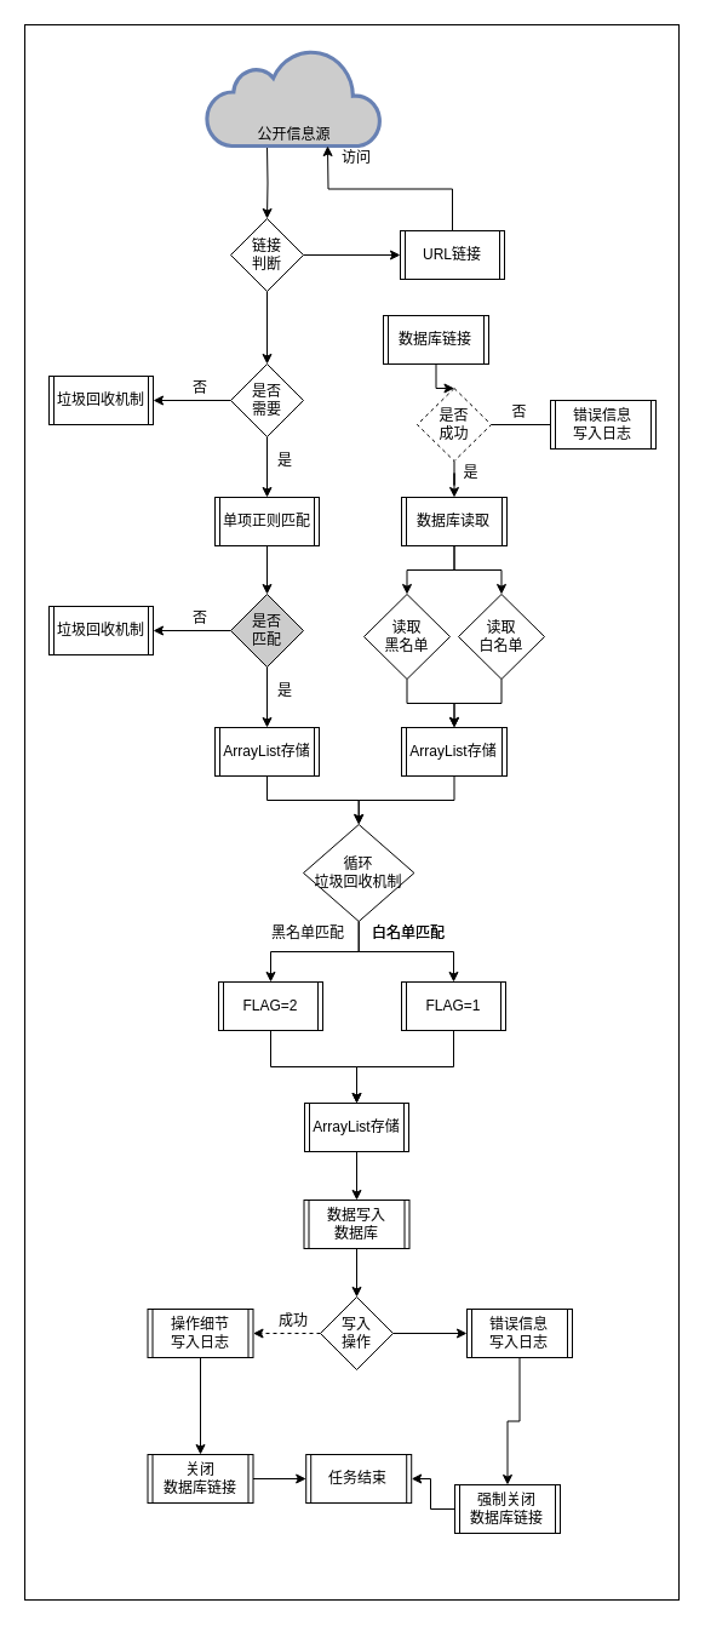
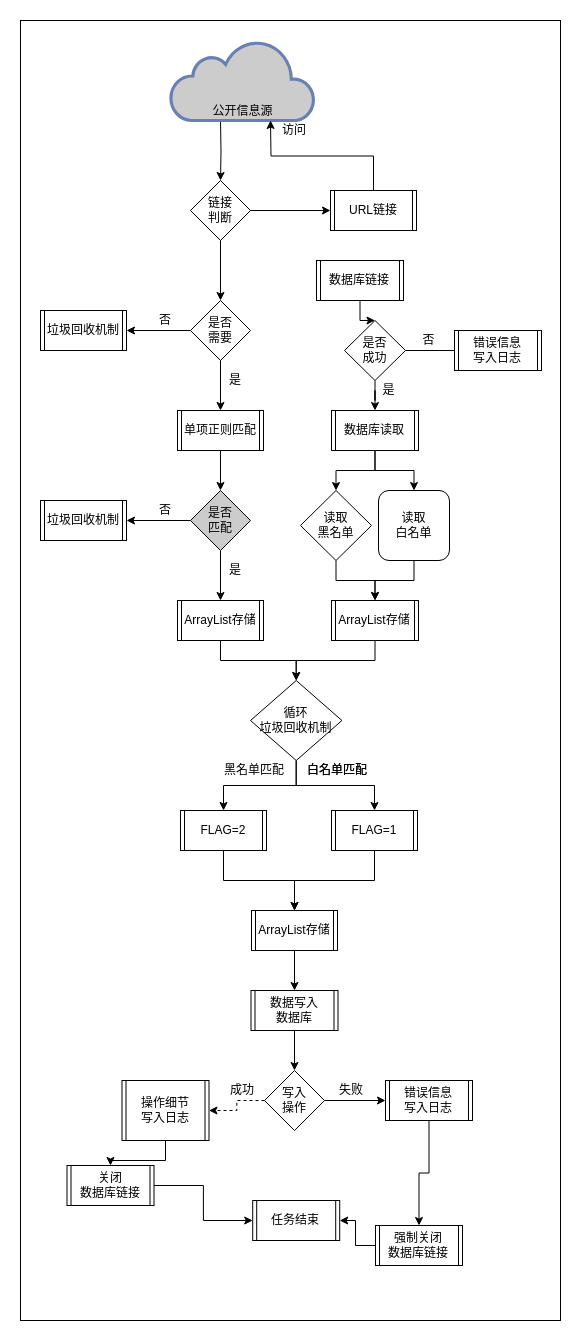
- <mxCell id="42" value="是否&lt;br&gt;成功" style="rhombus;whiteSpace=wrap;html=1;fontColor=#000000;dashed=1;" parent="1" vertex="1"><mxGeometry x="344" y="320" width="61" height="60" as="geometry" /></mxCell>
+ <mxCell id="42" value="是否&lt;br&gt;成功" style="rhombus;whiteSpace=wrap;html=1;fontColor=#000000;" parent="1" vertex="1"><mxGeometry x="344" y="320" width="61" height="60" as="geometry" /></mxCell>
- <mxCell id="37" value="读取&lt;br&gt;白名单" style="rhombus;whiteSpace=wrap;html=1;fontColor=#000000;" parent="1" vertex="1"><mxGeometry x="378" y="490" width="71" height="70" as="geometry" /></mxCell>
+ <mxCell id="37" value="读取&lt;br&gt;白名单" style="whiteSpace=wrap;html=1;fontColor=#000000;rounded=1;" parent="1" vertex="1"><mxGeometry x="378" y="490" width="71" height="70" as="geometry" /></mxCell>
+ <mxCell id="64" value="失败" style="text;html=1;strokeColor=none;fillColor=none;align=center;verticalAlign=middle;whiteSpace=wrap;rounded=0;fontColor=#000000;" parent="1" vertex="1"><mxGeometry x="337" y="1080" width="28" height="20" as="geometry" /></mxCell>
- <mxCell id="68" value="操作细节&lt;br&gt;写入日志" style="shape=process;whiteSpace=wrap;html=1;backgroundOutline=1;fontColor=#000000;size=0.049;" parent="1" vertex="1"><mxGeometry x="121.5" y="1080" width="87" height="40" as="geometry" /></mxCell>
+ <mxCell id="68" value="操作细节&lt;br&gt;写入日志" style="shape=process;whiteSpace=wrap;html=1;backgroundOutline=1;fontColor=#000000;size=0.049;" parent="1" vertex="1"><mxGeometry x="121.5" y="1080" width="87" height="60" as="geometry" /></mxCell>
- <mxCell id="70" value="关闭&lt;br&gt;数据库链接" style="shape=process;whiteSpace=wrap;html=1;backgroundOutline=1;fontColor=#000000;size=0.049;" parent="1" vertex="1"><mxGeometry x="121.5" y="1200" width="87" height="40" as="geometry" /></mxCell>
+ <mxCell id="70" value="关闭&lt;br&gt;数据库链接" style="shape=process;whiteSpace=wrap;html=1;backgroundOutline=1;fontColor=#000000;size=0.049;" parent="1" vertex="1"><mxGeometry x="66.5" y="1165" width="87" height="40" as="geometry" /></mxCell>
